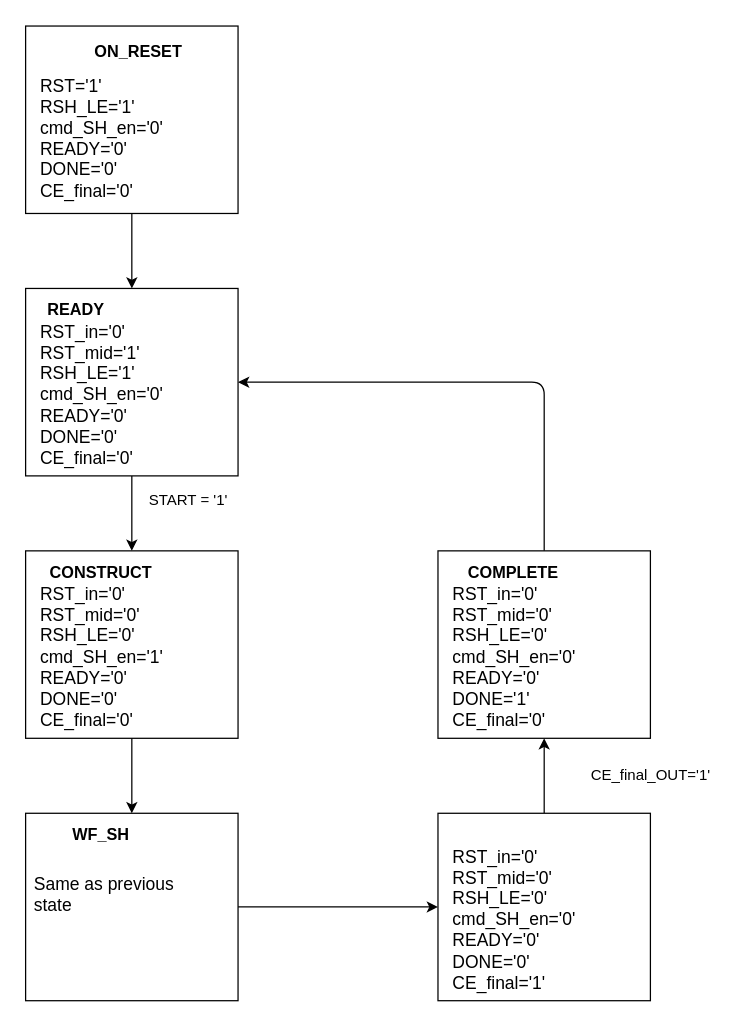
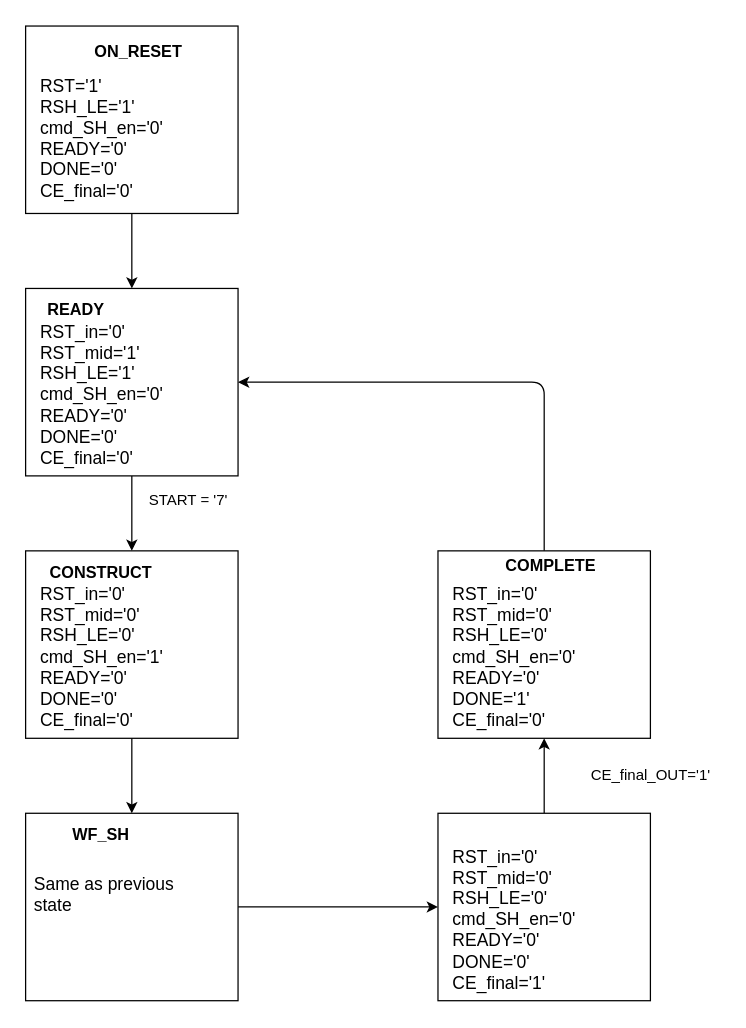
- <mxCell id="9" value="START = '1'" style="text;html=1;align=center;verticalAlign=middle;resizable=0;points=[];autosize=1;" vertex="1" parent="1"><mxGeometry x="110" y="390" width="80" height="20" as="geometry" /></mxCell>
+ <mxCell id="9" value="START = '7'" style="text;html=1;align=center;verticalAlign=middle;resizable=0;points=[];autosize=1;" vertex="1" parent="1"><mxGeometry x="110" y="390" width="80" height="20" as="geometry" /></mxCell>
- <mxCell id="23" value="&lt;span style=&quot;font-size: 13px&quot;&gt;&lt;b&gt;COMPLETE&lt;/b&gt;&lt;/span&gt;" style="text;html=1;align=center;verticalAlign=middle;resizable=0;points=[];autosize=1;" vertex="1" parent="1"><mxGeometry x="365" y="447" width="90" height="20" as="geometry" /></mxCell>
+ <mxCell id="23" value="&lt;span style=&quot;font-size: 13px&quot;&gt;&lt;b&gt;COMPLETE&lt;/b&gt;&lt;/span&gt;" style="text;html=1;align=center;verticalAlign=middle;resizable=0;points=[];autosize=1;" vertex="1" parent="1"><mxGeometry x="395" y="442" width="90" height="20" as="geometry" /></mxCell>
